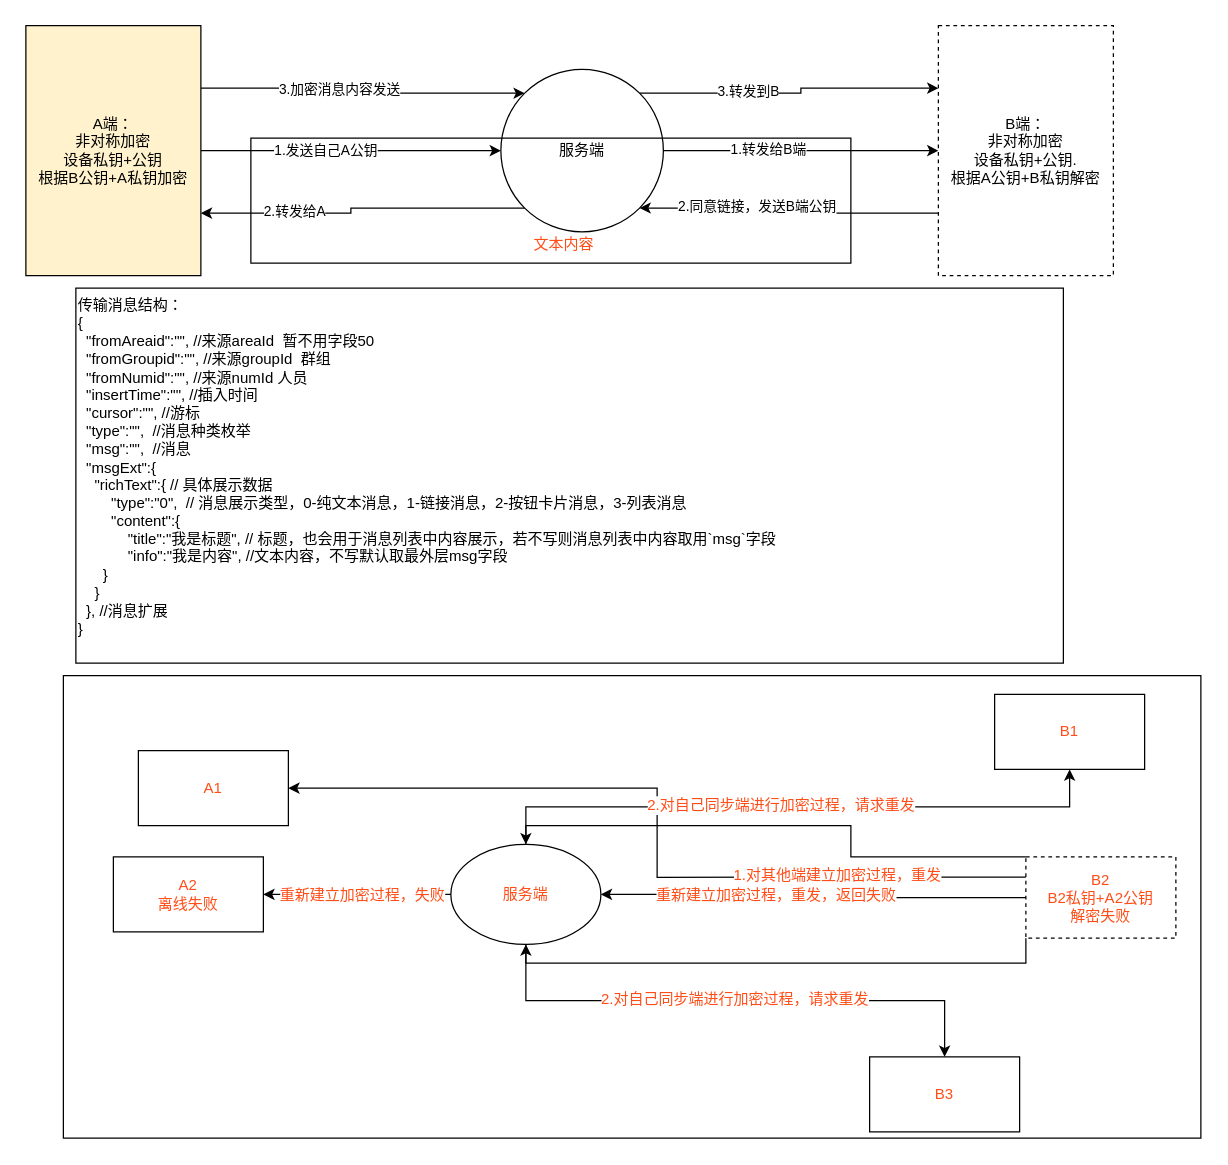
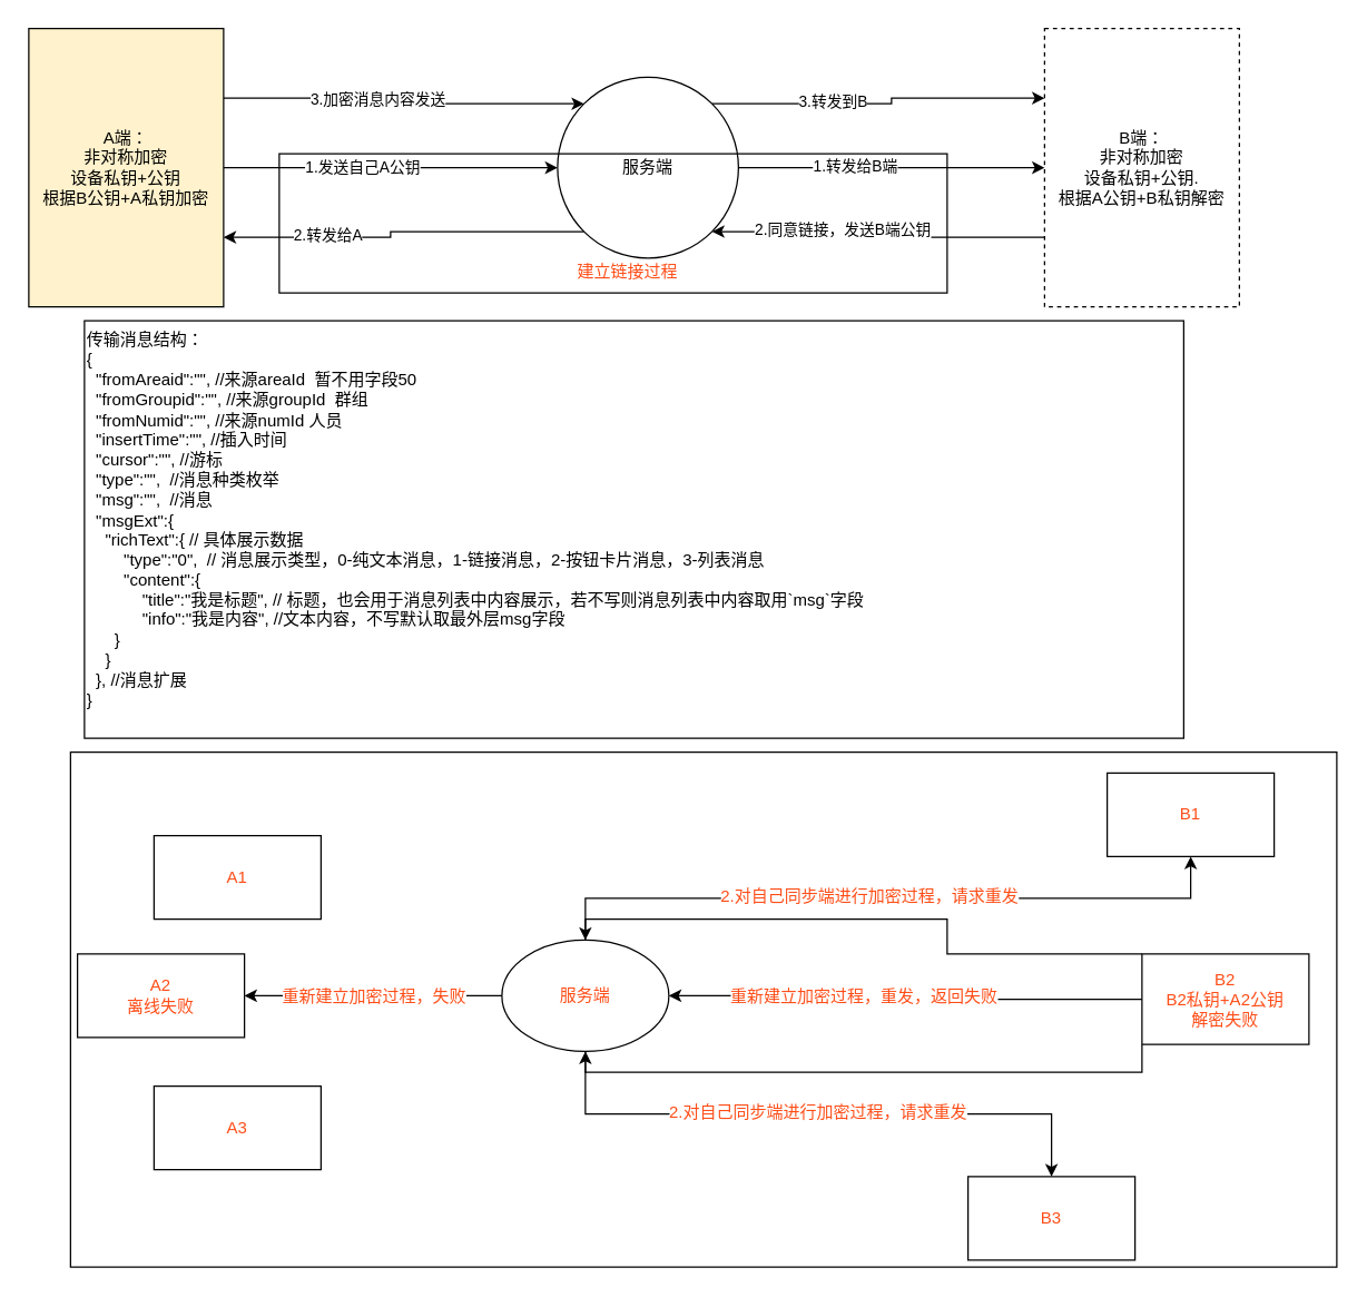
- <mxCell id="19" value="文本内容" style="text;html=1;align=center;verticalAlign=middle;resizable=0;points=[];autosize=1;strokeColor=none;fillColor=none;fontSize=12;fontColor=#FF4D17;" vertex="1" parent="1"><mxGeometry x="400" y="180" width="100" height="30" as="geometry" /></mxCell>
+ <mxCell id="19" value="建立链接过程" style="text;html=1;align=center;verticalAlign=middle;resizable=0;points=[];autosize=1;strokeColor=none;fillColor=none;fontSize=12;fontColor=#FF4D17;" vertex="1" parent="1"><mxGeometry x="400" y="180" width="100" height="30" as="geometry" /></mxCell>
- <mxCell id="27" style="edgeStyle=orthogonalEdgeStyle;rounded=0;orthogonalLoop=1;jettySize=auto;html=1;exitX=0;exitY=0.25;exitDx=0;exitDy=0;entryX=1;entryY=0.5;entryDx=0;entryDy=0;fontSize=12;fontColor=#FF4D17;" edge="1" parent="1" source="31" target="21"><mxGeometry relative="1" as="geometry" /></mxCell>
- <mxCell id="28" value="1.对其他端建立加密过程，重发" style="edgeLabel;html=1;align=center;verticalAlign=middle;resizable=0;points=[];fontSize=12;fontColor=#FF4D17;" vertex="1" connectable="0" parent="27"><mxGeometry x="-0.542" y="-2" relative="1" as="geometry"><mxPoint as="offset" /></mxGeometry></mxCell>
- <mxCell id="22" value="A2&lt;br&gt;离线失败" style="rounded=0;whiteSpace=wrap;html=1;strokeColor=default;fontSize=12;fontColor=#FF4D17;fillColor=none;" vertex="1" parent="1"><mxGeometry x="90" y="685" width="120" height="60" as="geometry" /></mxCell>
+ <mxCell id="22" value="A2&lt;br&gt;离线失败" style="rounded=0;whiteSpace=wrap;html=1;strokeColor=default;fontSize=12;fontColor=#FF4D17;fillColor=none;" vertex="1" parent="1"><mxGeometry x="55" y="685" width="120" height="60" as="geometry" /></mxCell>
- <mxCell id="31" value="B2&lt;br&gt;B2私钥+A2公钥&lt;br&gt;解密失败" style="rounded=0;whiteSpace=wrap;html=1;strokeColor=default;fontSize=12;fontColor=#FF4D17;fillColor=none;dashed=1;" vertex="1" parent="1"><mxGeometry x="820" y="685" width="120" height="65" as="geometry" /></mxCell>
+ <mxCell id="31" value="B2&lt;br&gt;B2私钥+A2公钥&lt;br&gt;解密失败" style="rounded=0;whiteSpace=wrap;html=1;strokeColor=default;fontSize=12;fontColor=#FF4D17;fillColor=none;" vertex="1" parent="1"><mxGeometry x="820" y="685" width="120" height="65" as="geometry" /></mxCell>
+ <mxCell id="23" value="A3" style="rounded=0;whiteSpace=wrap;html=1;strokeColor=default;fontSize=12;fontColor=#FF4D17;fillColor=none;" vertex="1" parent="1"><mxGeometry x="110" y="780" width="120" height="60" as="geometry" /></mxCell>
